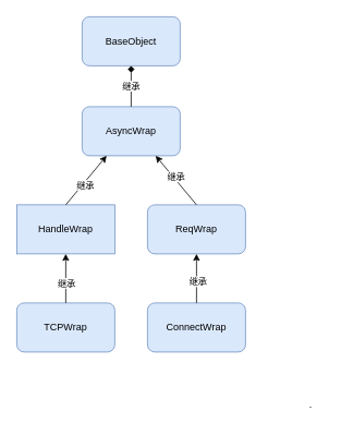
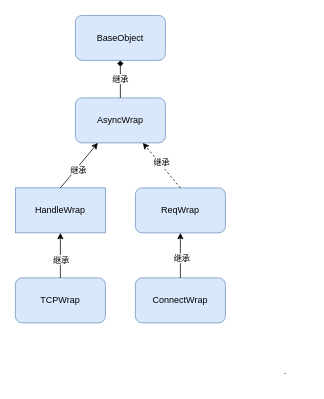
- <mxCell id="10" value="" style="endArrow=classic;html=1;rounded=0;exitX=0.5;exitY=0;exitDx=0;exitDy=0;entryX=0.75;entryY=1;entryDx=0;entryDy=0;" edge="1" parent="1" source="5" target="3"><mxGeometry width="50" height="50" relative="1" as="geometry"><mxPoint x="110" y="250" as="sourcePoint" /><mxPoint x="160" y="200" as="targetPoint" /></mxGeometry></mxCell>
+ <mxCell id="10" value="" style="endArrow=classic;html=1;rounded=0;exitX=0.5;exitY=0;exitDx=0;exitDy=0;entryX=0.75;entryY=1;entryDx=0;entryDy=0;dashed=1;" edge="1" parent="1" source="5" target="3"><mxGeometry width="50" height="50" relative="1" as="geometry"><mxPoint x="110" y="250" as="sourcePoint" /><mxPoint x="160" y="200" as="targetPoint" /></mxGeometry></mxCell>
